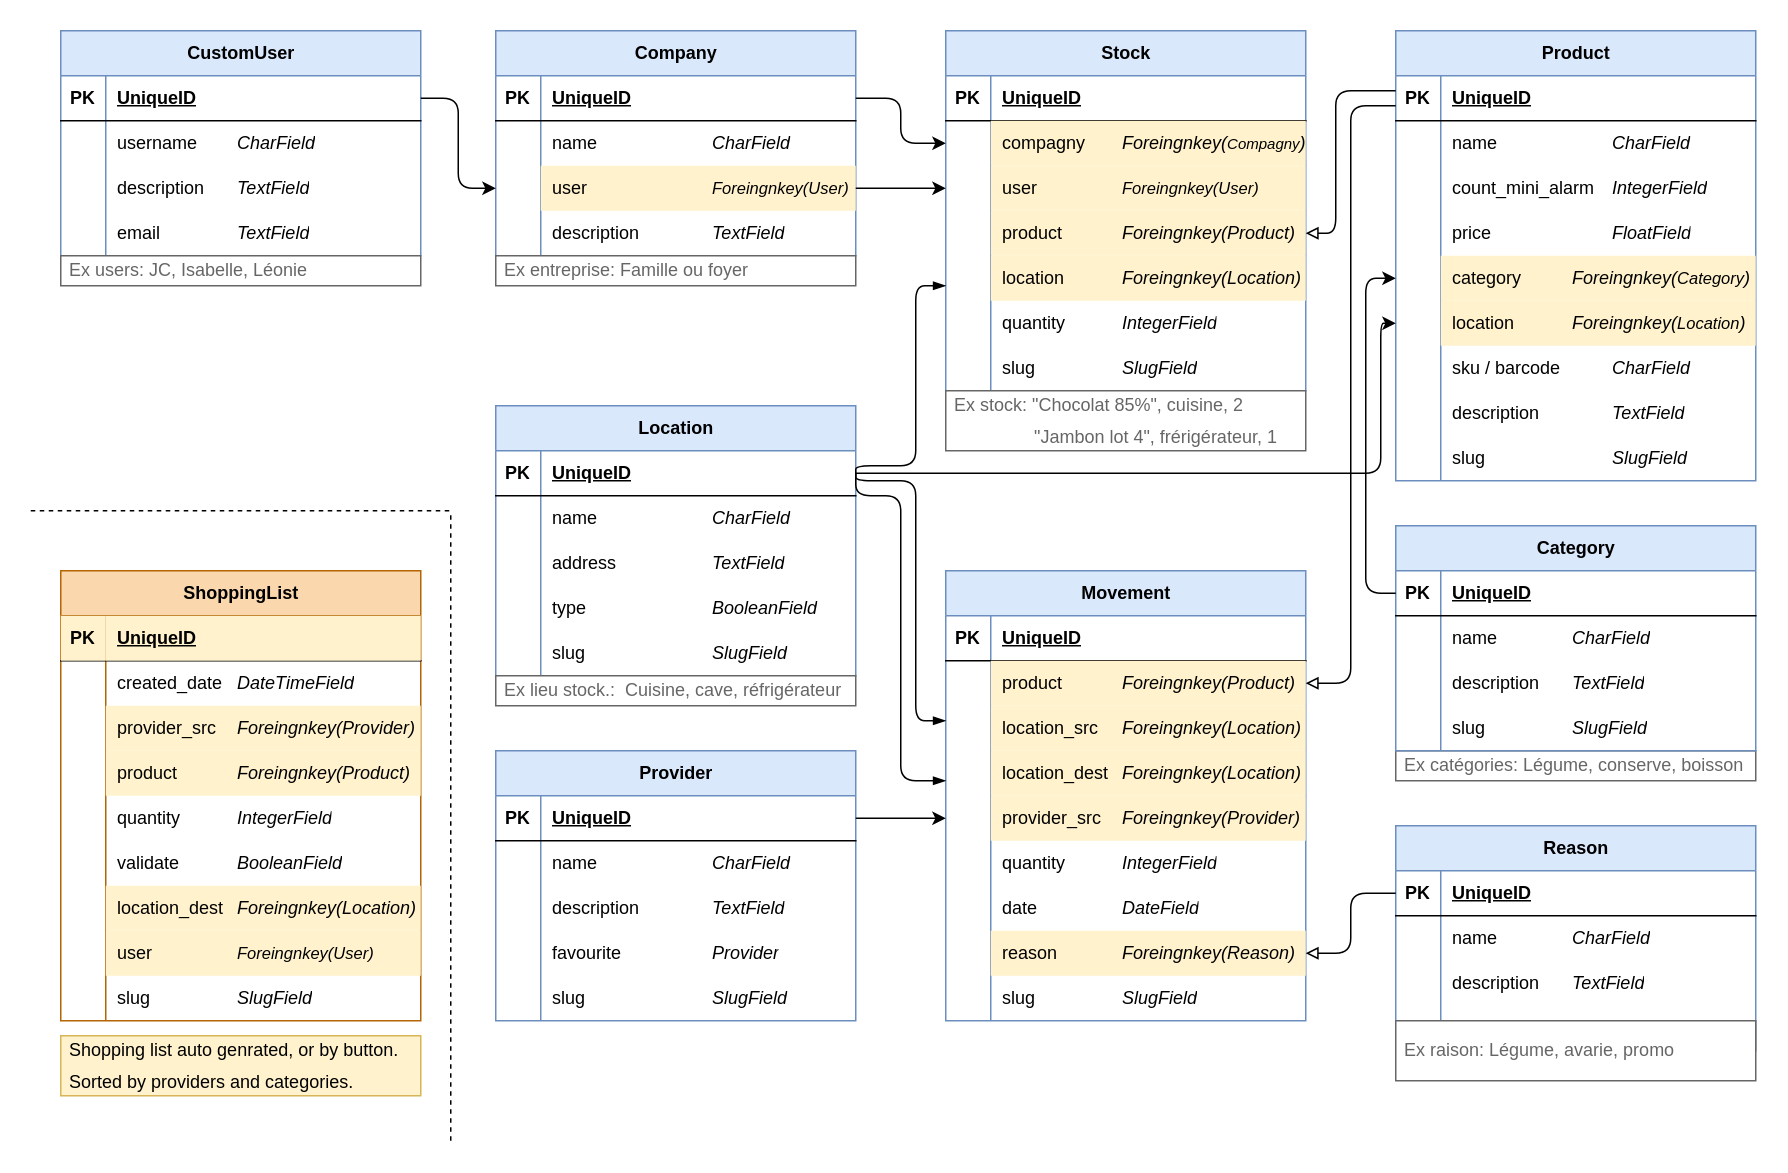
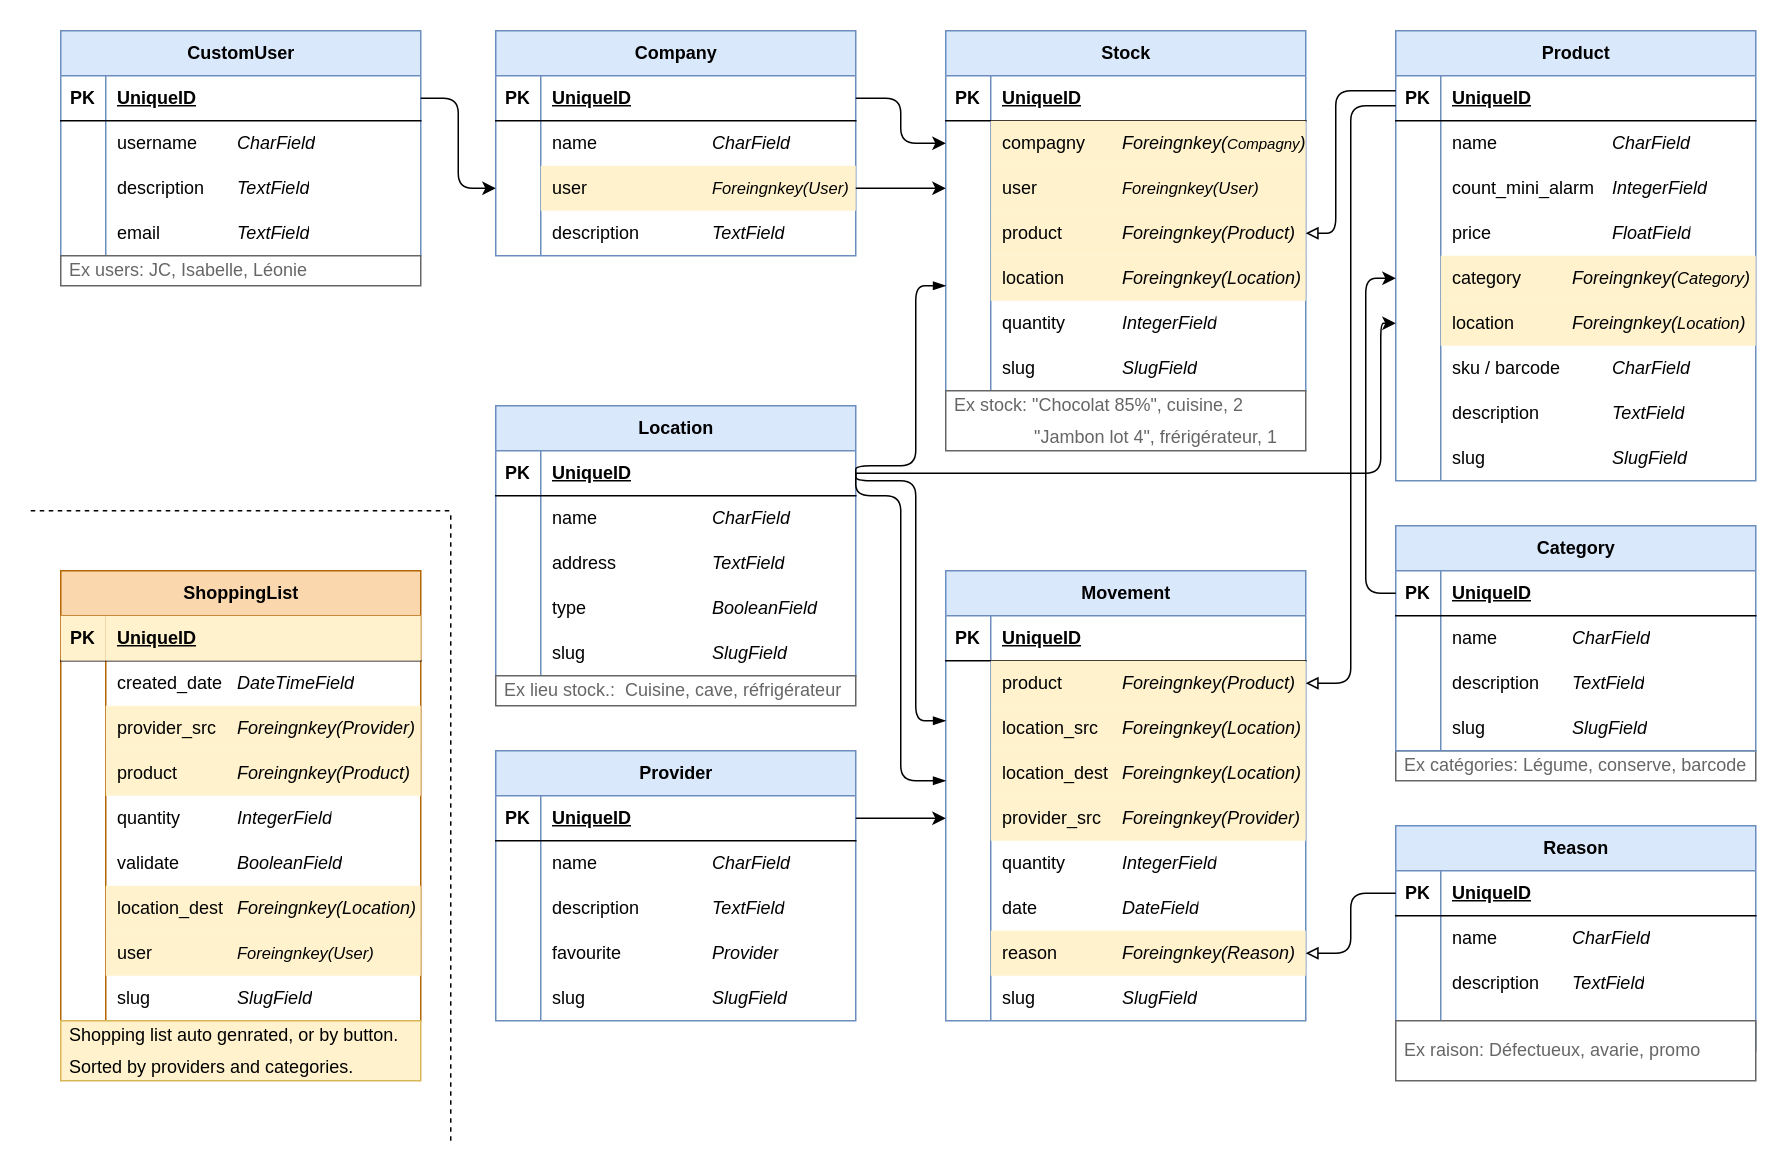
- <mxCell id="195" value="&lt;font style=&quot;font-size: 12px;&quot;&gt;Ex entreprise: Famille ou foyer&lt;/font&gt;" style="strokeWidth=1;shadow=0;dashed=0;align=center;html=1;shape=mxgraph.mockup.text.textBox;fontColor=#666666;align=left;fontSize=17;spacingLeft=4;spacingTop=-3;whiteSpace=wrap;strokeColor=#666666;mainText=" parent="1" vertex="1"><mxGeometry x="330" y="170" width="240" height="20" as="geometry" /></mxCell>
- <mxCell id="197" value="&lt;font style=&quot;font-size: 12px;&quot;&gt;Ex catégories: Légume, conserve, boisson&amp;nbsp;&lt;/font&gt;" style="strokeWidth=1;shadow=0;dashed=0;align=center;html=1;shape=mxgraph.mockup.text.textBox;fontColor=#666666;align=left;fontSize=17;spacingLeft=4;spacingTop=-3;whiteSpace=wrap;strokeColor=#666666;mainText=" parent="1" vertex="1"><mxGeometry x="930" y="500" width="240" height="20" as="geometry" /></mxCell>
+ <mxCell id="197" value="&lt;font style=&quot;font-size: 12px;&quot;&gt;Ex catégories: Légume, conserve, barcode&amp;nbsp;&lt;/font&gt;" style="strokeWidth=1;shadow=0;dashed=0;align=center;html=1;shape=mxgraph.mockup.text.textBox;fontColor=#666666;align=left;fontSize=17;spacingLeft=4;spacingTop=-3;whiteSpace=wrap;strokeColor=#666666;mainText=" parent="1" vertex="1"><mxGeometry x="930" y="500" width="240" height="20" as="geometry" /></mxCell>
- <mxCell id="132" value="&lt;font style=&quot;font-size: 12px;&quot;&gt;Ex raison: Légume, avarie, promo&amp;nbsp;&lt;/font&gt;" style="strokeWidth=1;shadow=0;dashed=0;align=center;html=1;shape=mxgraph.mockup.text.textBox;fontColor=#666666;align=left;fontSize=17;spacingLeft=4;spacingTop=-3;whiteSpace=wrap;strokeColor=#666666;mainText=" parent="1" vertex="1"><mxGeometry x="930" y="680" width="240" height="40" as="geometry" /></mxCell>
+ <mxCell id="132" value="&lt;font style=&quot;font-size: 12px;&quot;&gt;Ex raison: Défectueux, avarie, promo&amp;nbsp;&lt;/font&gt;" style="strokeWidth=1;shadow=0;dashed=0;align=center;html=1;shape=mxgraph.mockup.text.textBox;fontColor=#666666;align=left;fontSize=17;spacingLeft=4;spacingTop=-3;whiteSpace=wrap;strokeColor=#666666;mainText=" parent="1" vertex="1"><mxGeometry x="930" y="680" width="240" height="40" as="geometry" /></mxCell>
- <mxCell id="196" value="&lt;font style=&quot;font-size: 12px;&quot;&gt;Shopping list auto genrated, or by button.&lt;/font&gt;&lt;div&gt;&lt;font style=&quot;font-size: 12px;&quot;&gt;Sorted by providers and categories.&lt;/font&gt;&lt;/div&gt;" style="strokeWidth=1;shadow=0;dashed=0;align=center;html=1;shape=mxgraph.mockup.text.textBox;align=left;fontSize=17;spacingLeft=4;spacingTop=-3;whiteSpace=wrap;strokeColor=#d6b656;mainText=;fillColor=#fff2cc;" parent="1" vertex="1"><mxGeometry x="40" y="690" width="240" height="40" as="geometry" /></mxCell>
+ <mxCell id="196" value="&lt;font style=&quot;font-size: 12px;&quot;&gt;Shopping list auto genrated, or by button.&lt;/font&gt;&lt;div&gt;&lt;font style=&quot;font-size: 12px;&quot;&gt;Sorted by providers and categories.&lt;/font&gt;&lt;/div&gt;" style="strokeWidth=1;shadow=0;dashed=0;align=center;html=1;shape=mxgraph.mockup.text.textBox;align=left;fontSize=17;spacingLeft=4;spacingTop=-3;whiteSpace=wrap;strokeColor=#d6b656;mainText=;fillColor=#fff2cc;" parent="1" vertex="1"><mxGeometry x="40" y="680" width="240" height="40" as="geometry" /></mxCell>
